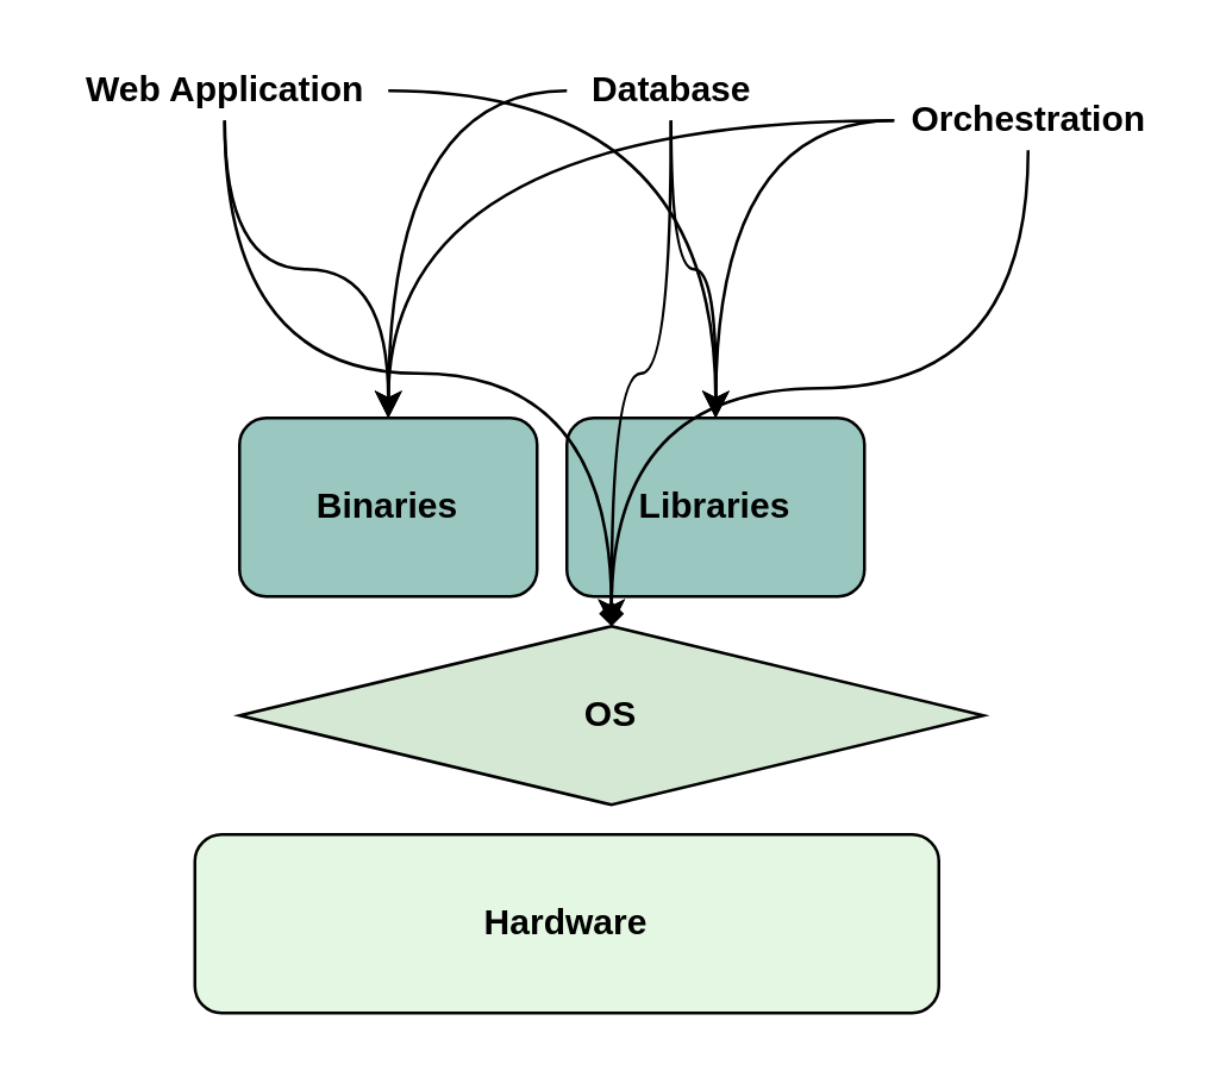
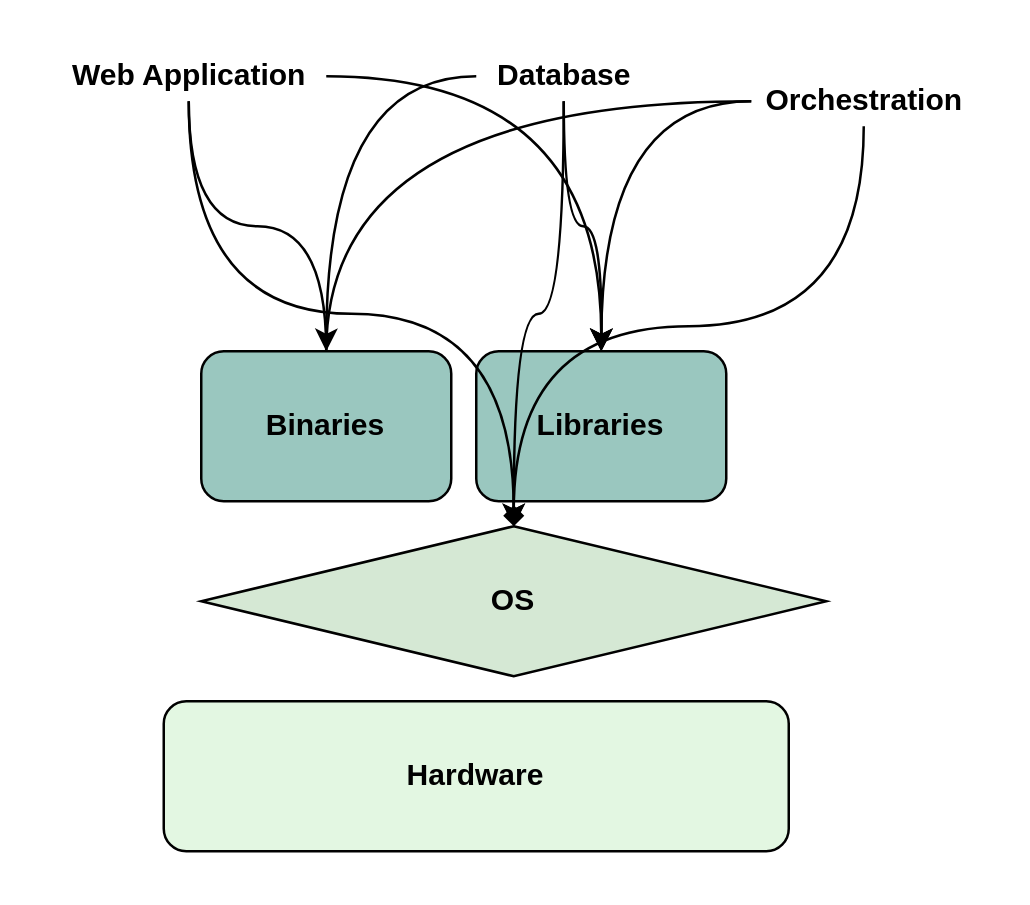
- <mxCell id="15" style="edgeStyle=orthogonalEdgeStyle;curved=1;orthogonalLoop=1;jettySize=auto;html=1;" parent="1" source="17" target="4" edge="1"><mxGeometry relative="1" as="geometry" /></mxCell>
+ <mxCell id="15" style="edgeStyle=orthogonalEdgeStyle;curved=1;orthogonalLoop=1;jettySize=auto;html=1;endArrow=none;" parent="1" source="17" target="4" edge="1"><mxGeometry relative="1" as="geometry" /></mxCell>
- <mxCell id="7" style="edgeStyle=orthogonalEdgeStyle;curved=1;orthogonalLoop=1;jettySize=auto;html=1;" parent="1" source="9" target="4" edge="1"><mxGeometry relative="1" as="geometry" /></mxCell>
+ <mxCell id="7" style="edgeStyle=orthogonalEdgeStyle;curved=1;orthogonalLoop=1;jettySize=auto;html=1;endArrow=none;" parent="1" source="9" target="4" edge="1"><mxGeometry relative="1" as="geometry" /></mxCell>
